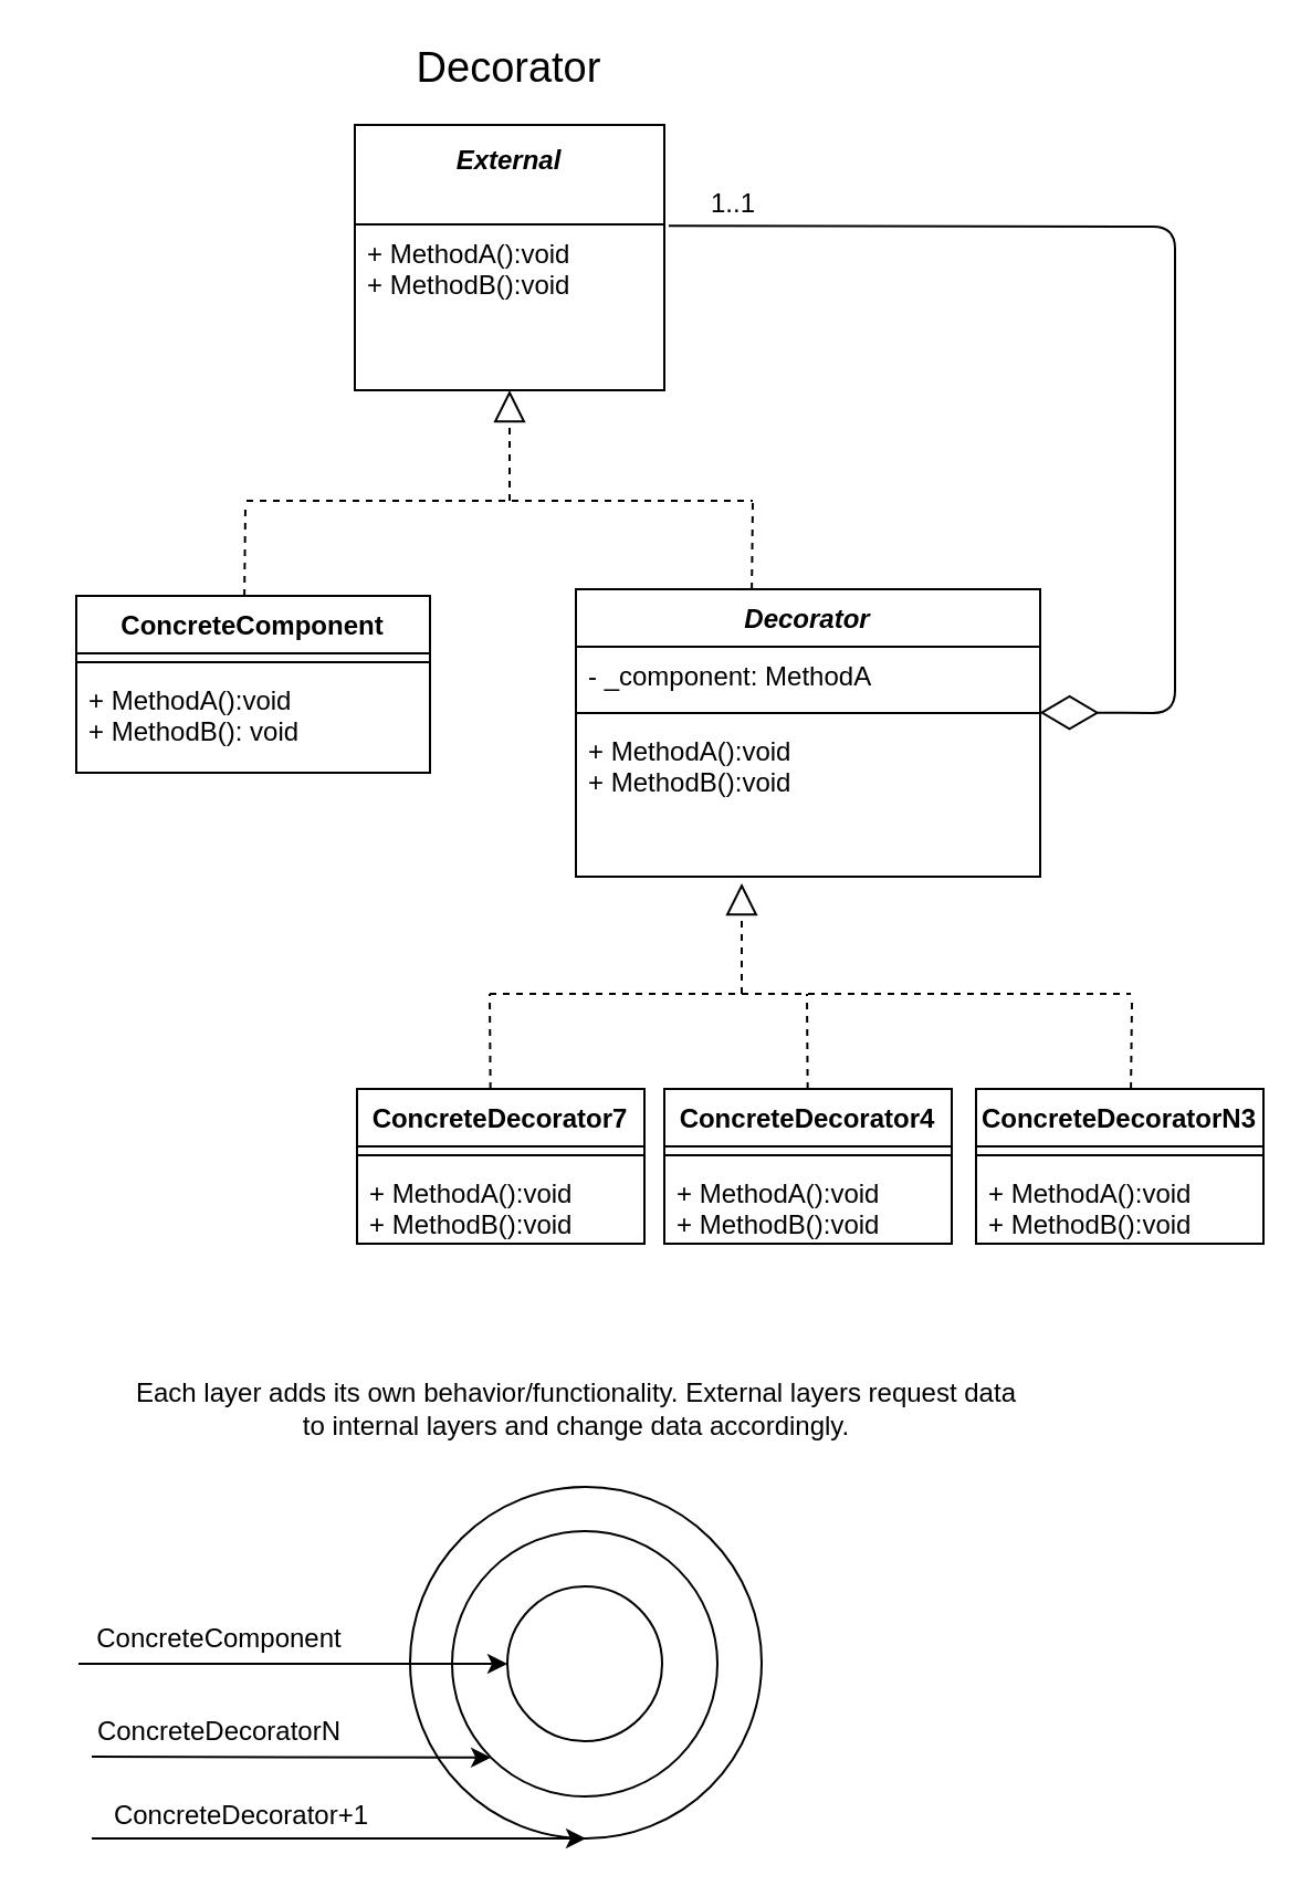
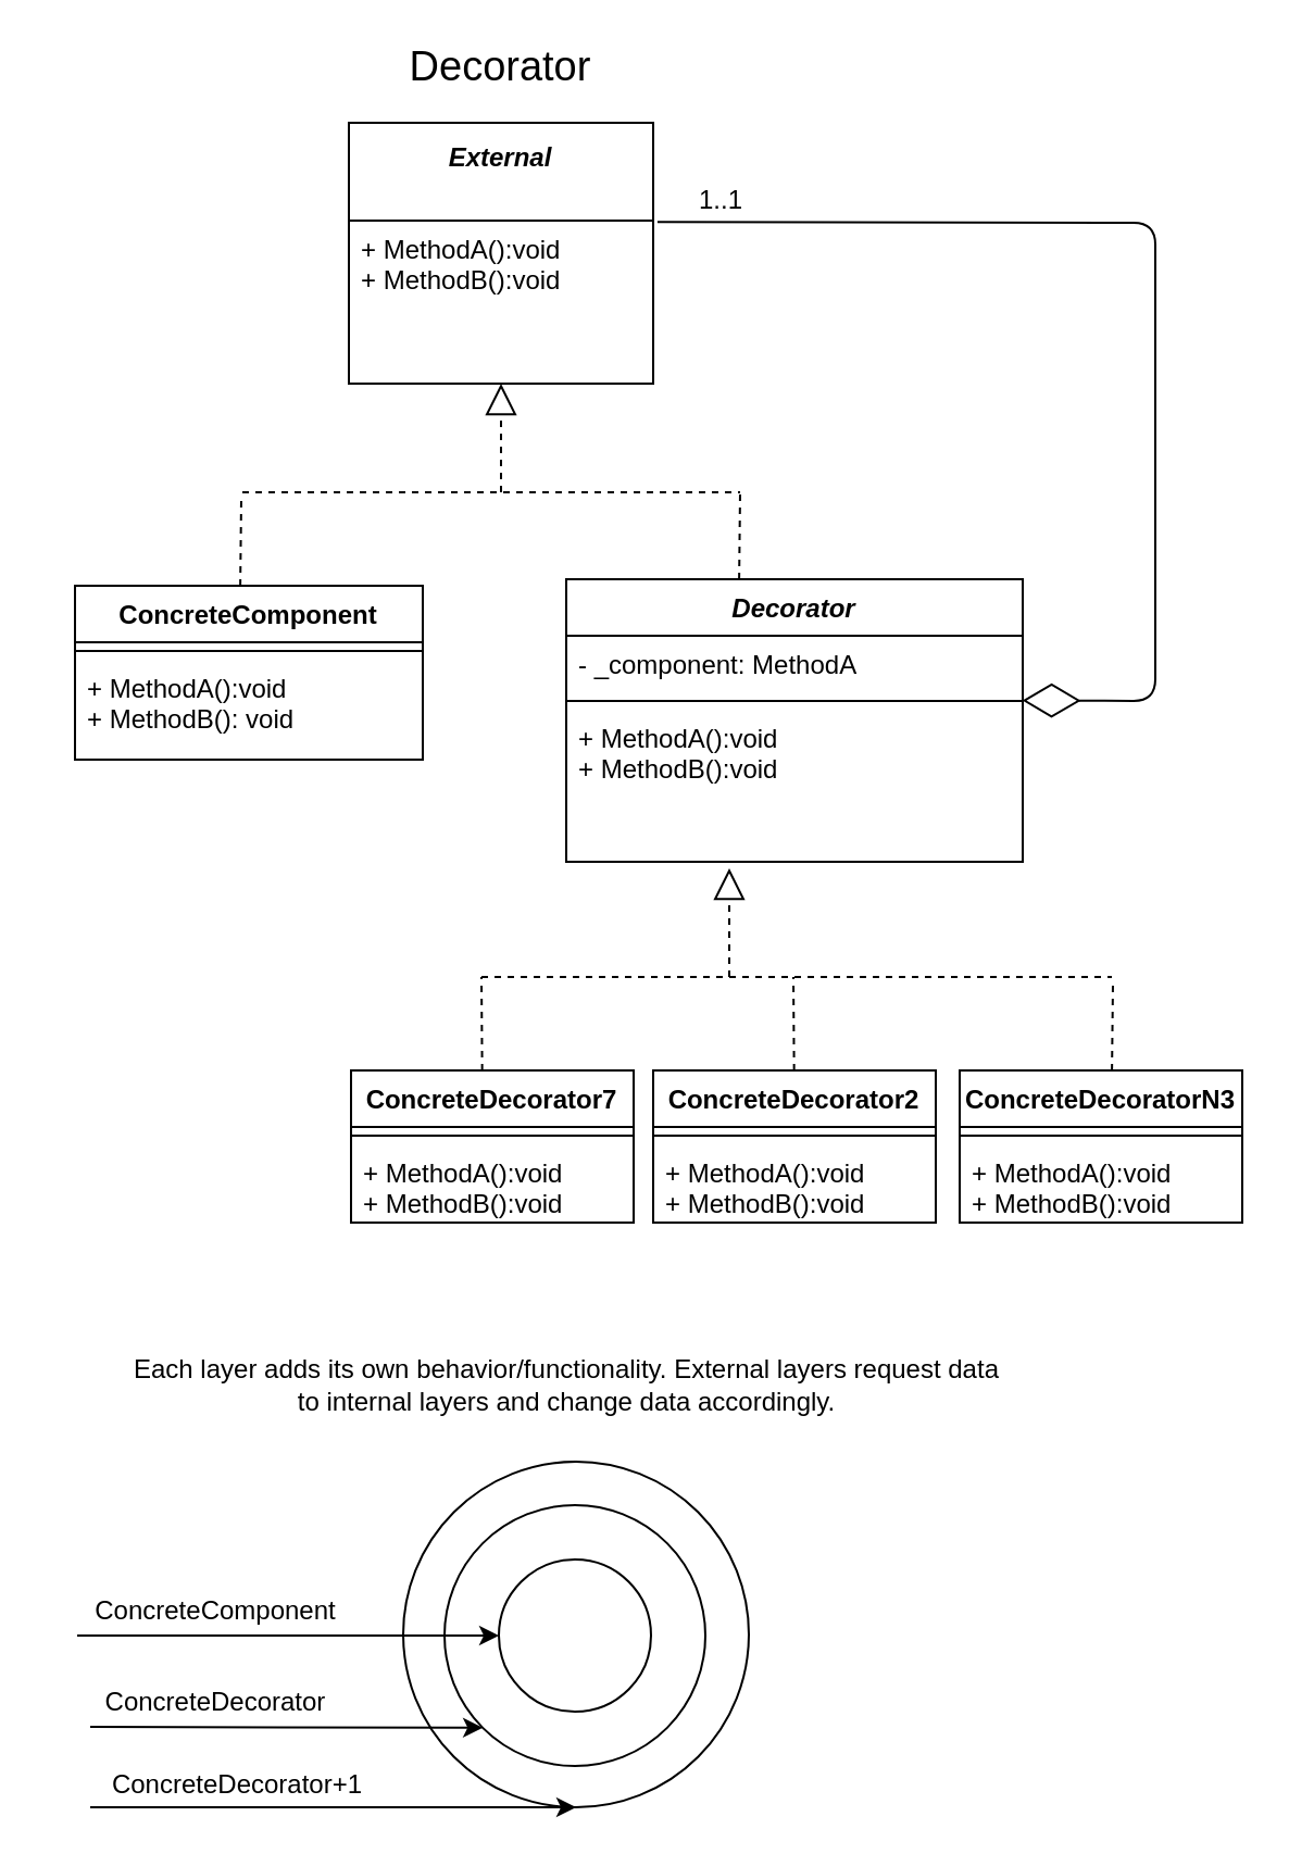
- <mxCell id="24" value="ConcreteDecorator4" style="swimlane;fontStyle=1;align=center;verticalAlign=top;childLayout=stackLayout;horizontal=1;startSize=26;horizontalStack=0;resizeParent=1;resizeParentMax=0;resizeLast=0;collapsible=1;marginBottom=0;" vertex="1" parent="1"><mxGeometry x="300" y="492" width="130" height="70" as="geometry" /></mxCell>
+ <mxCell id="24" value="ConcreteDecorator2" style="swimlane;fontStyle=1;align=center;verticalAlign=top;childLayout=stackLayout;horizontal=1;startSize=26;horizontalStack=0;resizeParent=1;resizeParentMax=0;resizeLast=0;collapsible=1;marginBottom=0;" vertex="1" parent="1"><mxGeometry x="300" y="492" width="130" height="70" as="geometry" /></mxCell>
- <mxCell id="39" value="ConcreteDecoratorN" style="text;html=1;strokeColor=none;fillColor=none;align=center;verticalAlign=middle;whiteSpace=wrap;rounded=0;" vertex="1" parent="1"><mxGeometry x="34" y="772" width="130" height="21" as="geometry" /></mxCell>
+ <mxCell id="39" value="ConcreteDecorator" style="text;html=1;strokeColor=none;fillColor=none;align=center;verticalAlign=middle;whiteSpace=wrap;rounded=0;" vertex="1" parent="1"><mxGeometry x="34" y="772" width="130" height="21" as="geometry" /></mxCell>
